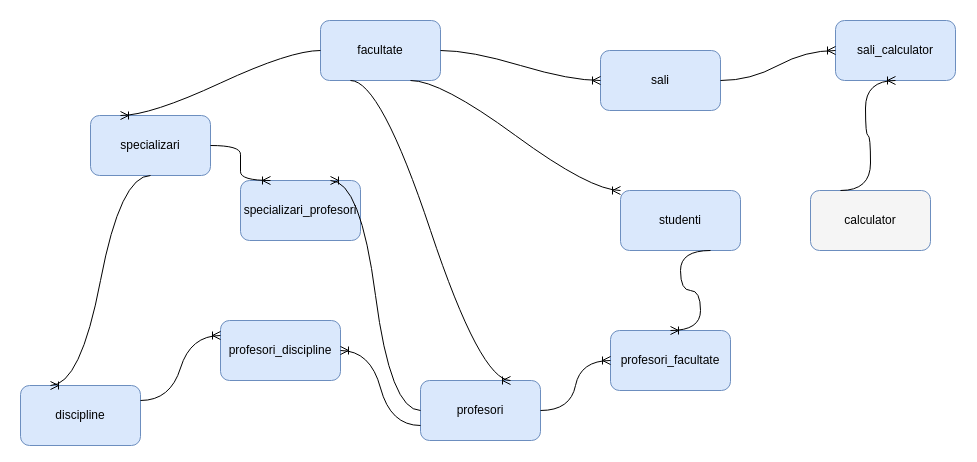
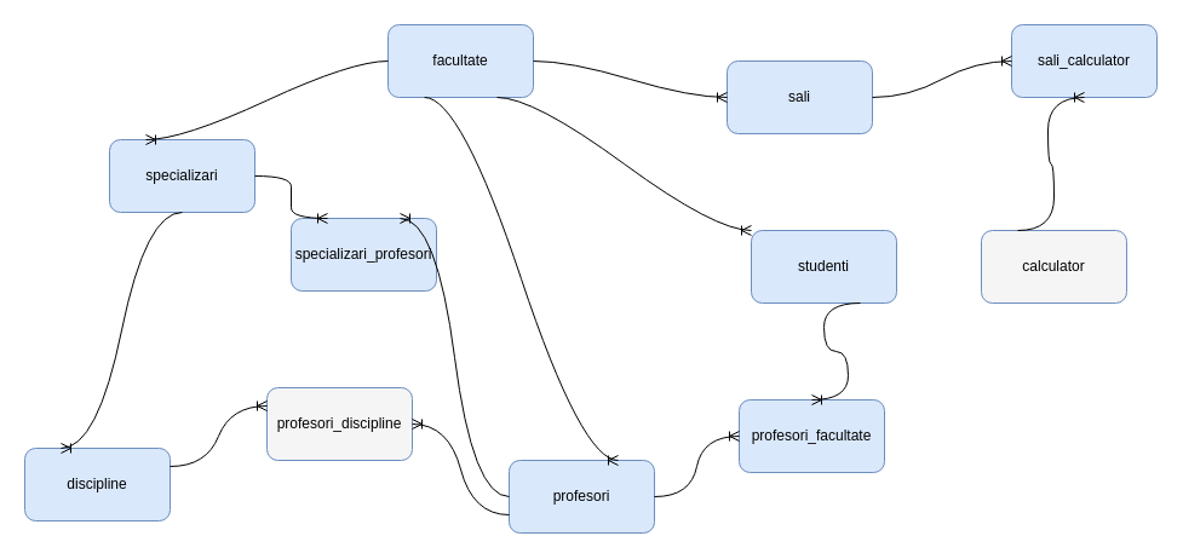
- <mxCell id="20" value="profesori_discipline" style="rounded=1;whiteSpace=wrap;html=1;fillColor=#dae8fc;strokeColor=#6c8ebf;" vertex="1" parent="1"><mxGeometry x="220" y="320" width="120" height="60" as="geometry" /></mxCell>
+ <mxCell id="20" value="profesori_discipline" style="rounded=1;whiteSpace=wrap;html=1;fillColor=#f5f5f5;strokeColor=#6c8ebf;" vertex="1" parent="1"><mxGeometry x="220" y="320" width="120" height="60" as="geometry" /></mxCell>
- <mxCell id="6" value="discipline" style="rounded=1;whiteSpace=wrap;html=1;fillColor=#dae8fc;strokeColor=#6c8ebf;" vertex="1" parent="1"><mxGeometry x="20" y="385" width="120" height="60" as="geometry" /></mxCell>
+ <mxCell id="6" value="discipline" style="rounded=1;whiteSpace=wrap;html=1;fillColor=#dae8fc;strokeColor=#6c8ebf;" vertex="1" parent="1"><mxGeometry x="20" y="370" width="120" height="60" as="geometry" /></mxCell>
